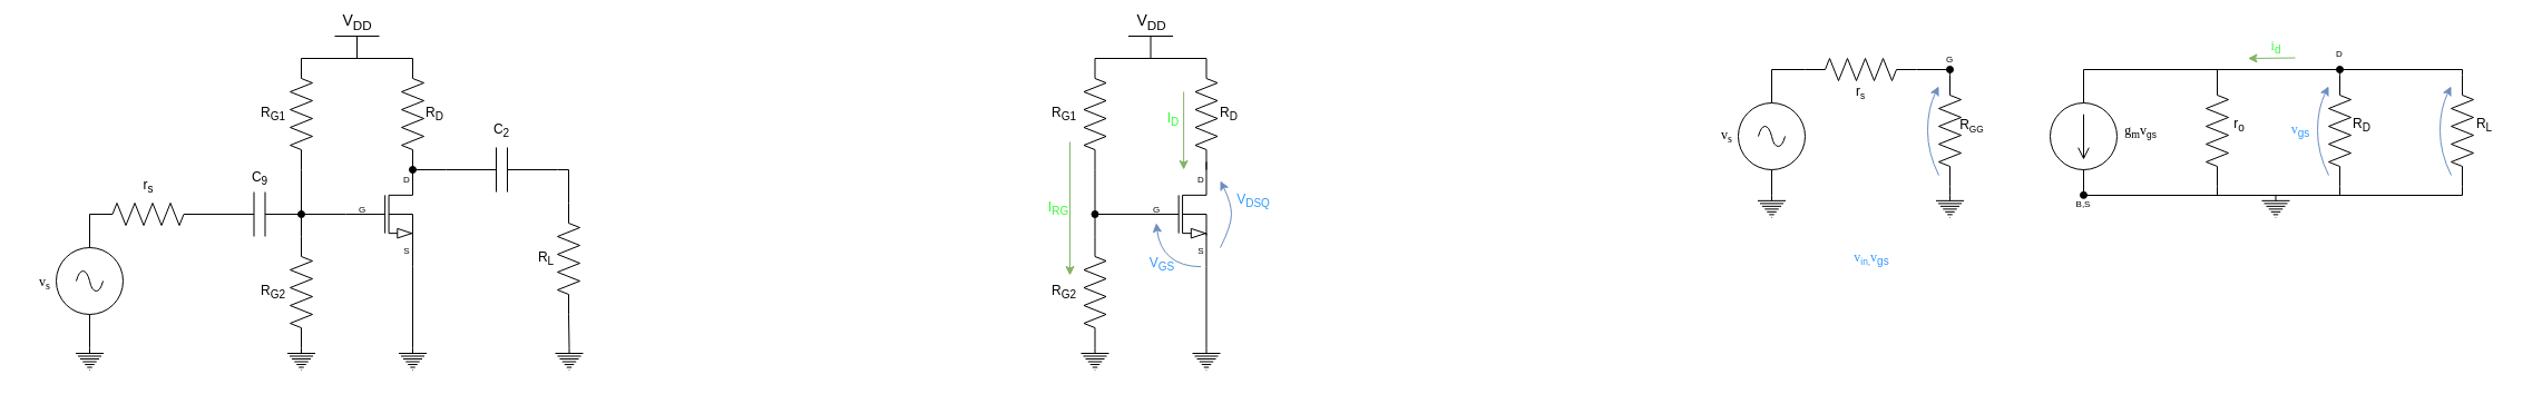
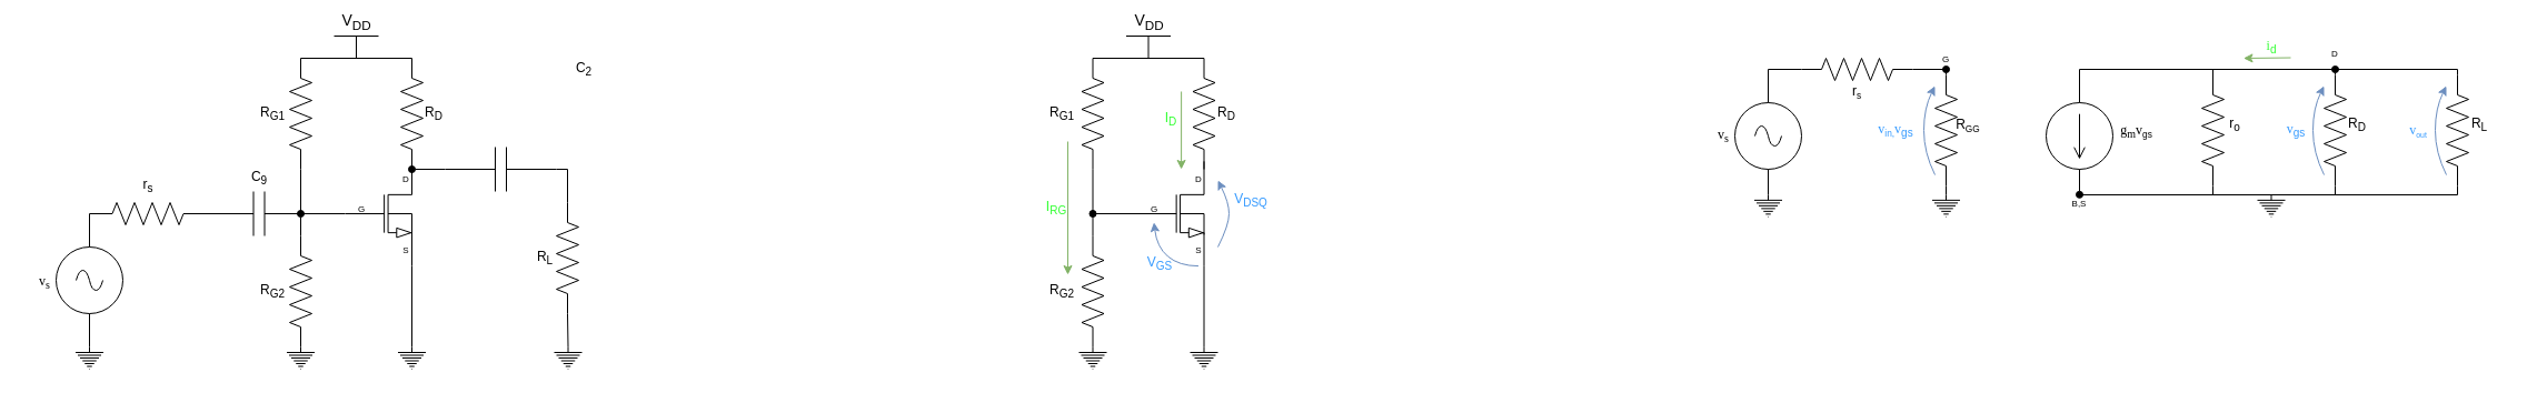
- <mxCell id="37" value="C&lt;sub&gt;2&lt;/sub&gt;" style="text;html=1;align=center;verticalAlign=middle;whiteSpace=wrap;rounded=0;" vertex="1" parent="1"><mxGeometry x="420" y="95" width="60" height="30" as="geometry" /></mxCell>
+ <mxCell id="37" value="C&lt;sub&gt;2&lt;/sub&gt;" style="text;html=1;align=center;verticalAlign=middle;whiteSpace=wrap;rounded=0;" vertex="1" parent="1"><mxGeometry x="495" y="40" width="60" height="30" as="geometry" /></mxCell>
+ <mxCell id="112" value="&lt;font color=&quot;#3399ff&quot;&gt;&lt;font data-font-src=&quot;https://fonts.googleapis.com/css?family=Playwrite+SK&quot; face=&quot;Playwrite SK&quot;&gt;v&lt;/font&gt;&lt;font style=&quot;font-size: 8.333px;&quot; data-font-src=&quot;https://fonts.googleapis.com/css?family=Playwrite+SK&quot;&gt;&lt;sub&gt;out&lt;/sub&gt;&lt;/font&gt;&lt;/font&gt;" style="text;html=1;align=center;verticalAlign=middle;whiteSpace=wrap;rounded=0;" vertex="1" parent="1"><mxGeometry x="2150" y="95" width="50" height="30" as="geometry" /></mxCell>
- <mxCell id="109" value="&lt;font color=&quot;#3399ff&quot;&gt;&lt;font face=&quot;Playwrite SK&quot;&gt;v&lt;/font&gt;&lt;span style=&quot;font-size: 10px;&quot;&gt;&lt;sub&gt;in,&lt;/sub&gt;&lt;/span&gt;&lt;font face=&quot;Playwrite SK&quot;&gt;v&lt;/font&gt;&lt;sub style=&quot;&quot;&gt;gs&lt;/sub&gt;&lt;/font&gt;" style="text;html=1;align=center;verticalAlign=middle;whiteSpace=wrap;rounded=0;" vertex="1" parent="1"><mxGeometry x="1650" y="210" width="60" height="30" as="geometry" /></mxCell>
+ <mxCell id="109" value="&lt;font color=&quot;#3399ff&quot;&gt;&lt;font face=&quot;Playwrite SK&quot;&gt;v&lt;/font&gt;&lt;span style=&quot;font-size: 10px;&quot;&gt;&lt;sub&gt;in,&lt;/sub&gt;&lt;/span&gt;&lt;font face=&quot;Playwrite SK&quot;&gt;v&lt;/font&gt;&lt;sub style=&quot;&quot;&gt;gs&lt;/sub&gt;&lt;/font&gt;" style="text;html=1;align=center;verticalAlign=middle;whiteSpace=wrap;rounded=0;" vertex="1" parent="1"><mxGeometry x="1675" y="95" width="60" height="30" as="geometry" /></mxCell>
